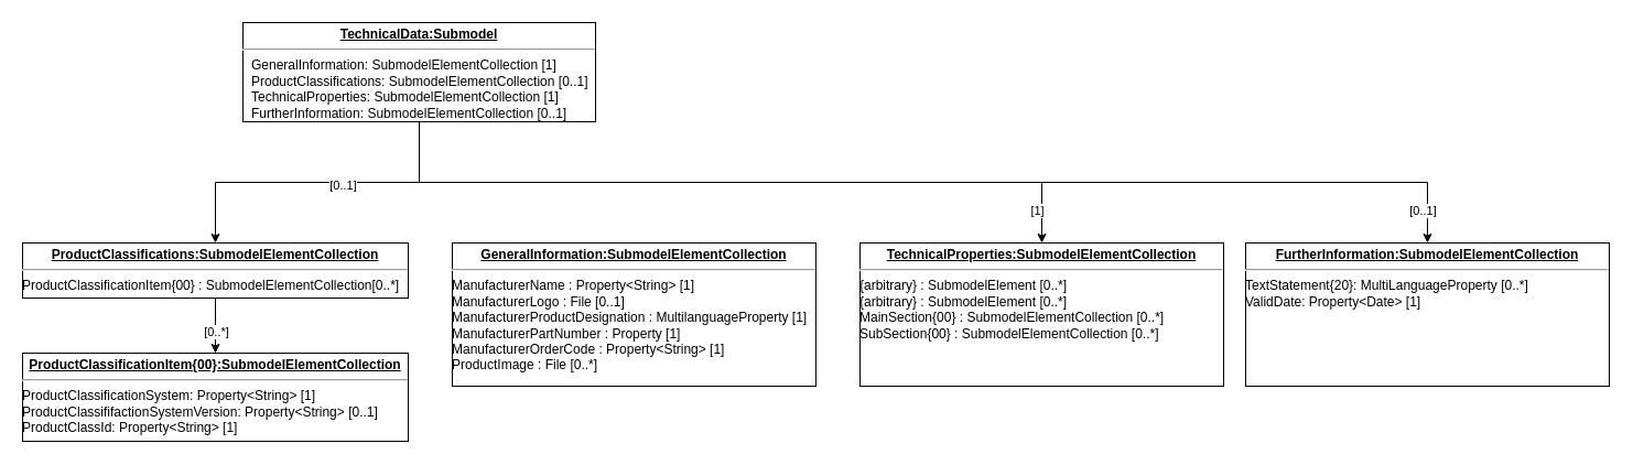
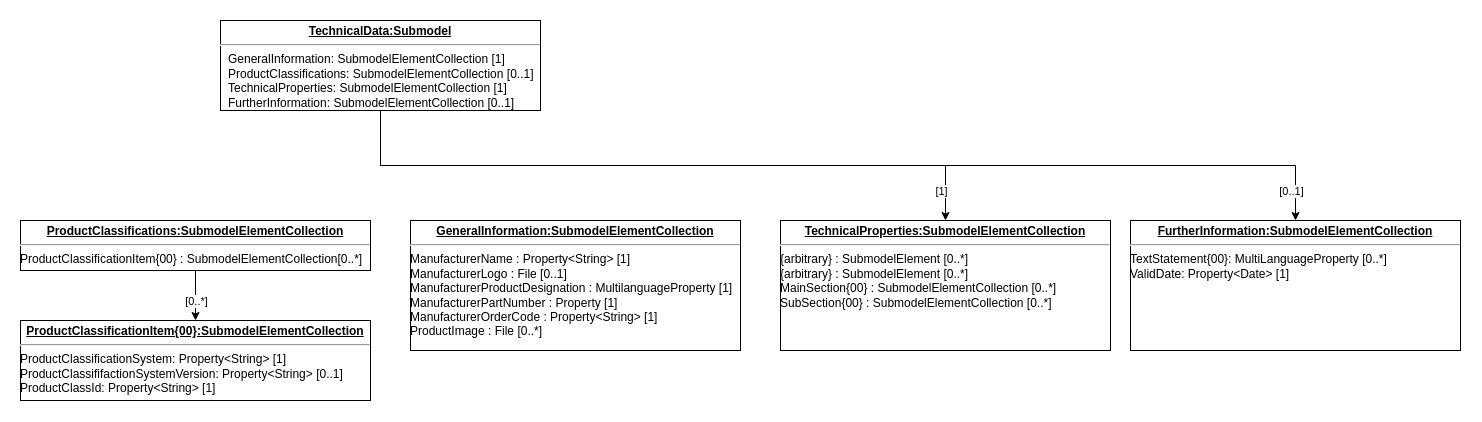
- <mxCell id="2" style="edgeStyle=orthogonalEdgeStyle;rounded=0;orthogonalLoop=1;jettySize=auto;html=1;exitX=0.5;exitY=1;exitDx=0;exitDy=0;entryX=0.5;entryY=0;entryDx=0;entryDy=0;" edge="1" parent="1" source="8" target="12"><mxGeometry relative="1" as="geometry" /></mxCell>
- <mxCell id="3" value="&lt;div&gt;[0..1]&lt;/div&gt;" style="edgeLabel;html=1;align=center;verticalAlign=middle;resizable=0;points=[];" vertex="1" connectable="0" parent="2"><mxGeometry x="-0.152" y="2" relative="1" as="geometry"><mxPoint as="offset" /></mxGeometry></mxCell>
- <mxCell id="15" value="&lt;p style=&quot;margin: 0px ; margin-top: 4px ; text-align: center ; text-decoration: underline&quot;&gt;&lt;b&gt;FurtherInformation:SubmodelElementCollection&lt;/b&gt; &lt;/p&gt;&lt;hr&gt;&lt;div&gt;TextStatement{20}: MultiLanguageProperty [0..*]&lt;/div&gt;&lt;div&gt;ValidDate: Property&amp;lt;Date&amp;gt; [1]&lt;br&gt;&lt;/div&gt;&lt;div&gt;&lt;br&gt;&lt;/div&gt;" style="verticalAlign=top;align=left;overflow=fill;fontSize=12;fontFamily=Helvetica;html=1;" vertex="1" parent="1"><mxGeometry x="1130" y="220" width="330" height="130" as="geometry" /></mxCell>
+ <mxCell id="15" value="&lt;p style=&quot;margin: 0px ; margin-top: 4px ; text-align: center ; text-decoration: underline&quot;&gt;&lt;b&gt;FurtherInformation:SubmodelElementCollection&lt;/b&gt; &lt;/p&gt;&lt;hr&gt;&lt;div&gt;TextStatement{00}: MultiLanguageProperty [0..*]&lt;/div&gt;&lt;div&gt;ValidDate: Property&amp;lt;Date&amp;gt; [1]&lt;br&gt;&lt;/div&gt;&lt;div&gt;&lt;br&gt;&lt;/div&gt;" style="verticalAlign=top;align=left;overflow=fill;fontSize=12;fontFamily=Helvetica;html=1;" vertex="1" parent="1"><mxGeometry x="1130" y="220" width="330" height="130" as="geometry" /></mxCell>
